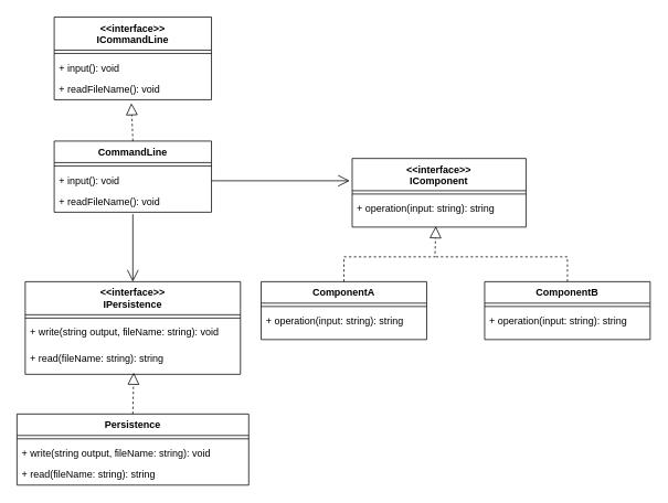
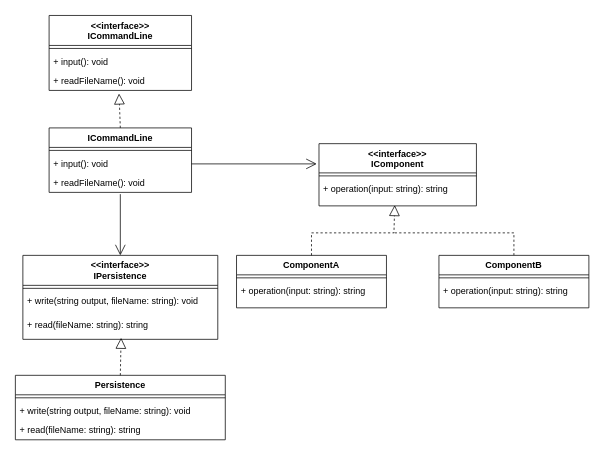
- <mxCell id="2" value="CommandLine" style="swimlane;fontStyle=1;align=center;verticalAlign=top;childLayout=stackLayout;horizontal=1;startSize=26;horizontalStack=0;resizeParent=1;resizeParentMax=0;resizeLast=0;collapsible=1;marginBottom=0;" vertex="1" parent="1"><mxGeometry x="65" y="170" width="190" height="86" as="geometry" /></mxCell>
+ <mxCell id="2" value="ICommandLine" style="swimlane;fontStyle=1;align=center;verticalAlign=top;childLayout=stackLayout;horizontal=1;startSize=26;horizontalStack=0;resizeParent=1;resizeParentMax=0;resizeLast=0;collapsible=1;marginBottom=0;" vertex="1" parent="1"><mxGeometry x="65" y="170" width="190" height="86" as="geometry" /></mxCell>
